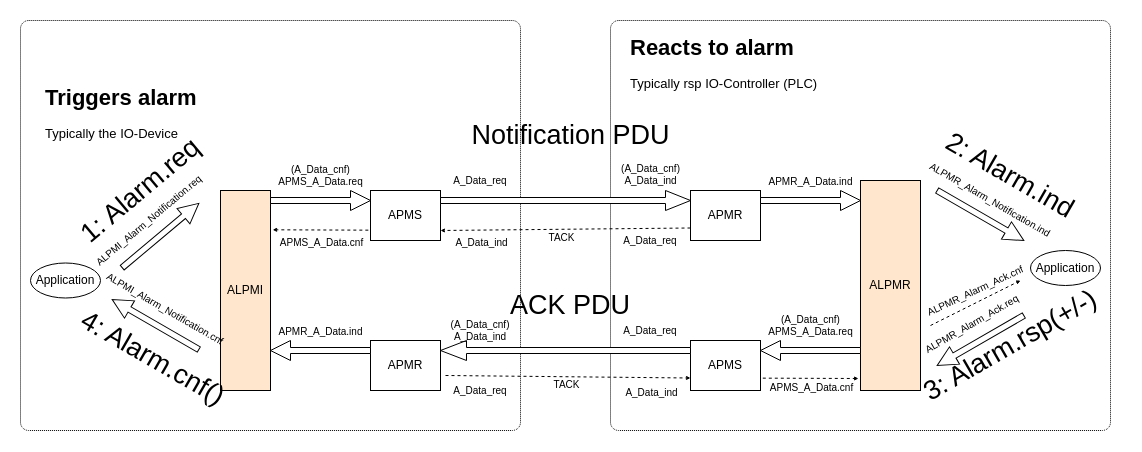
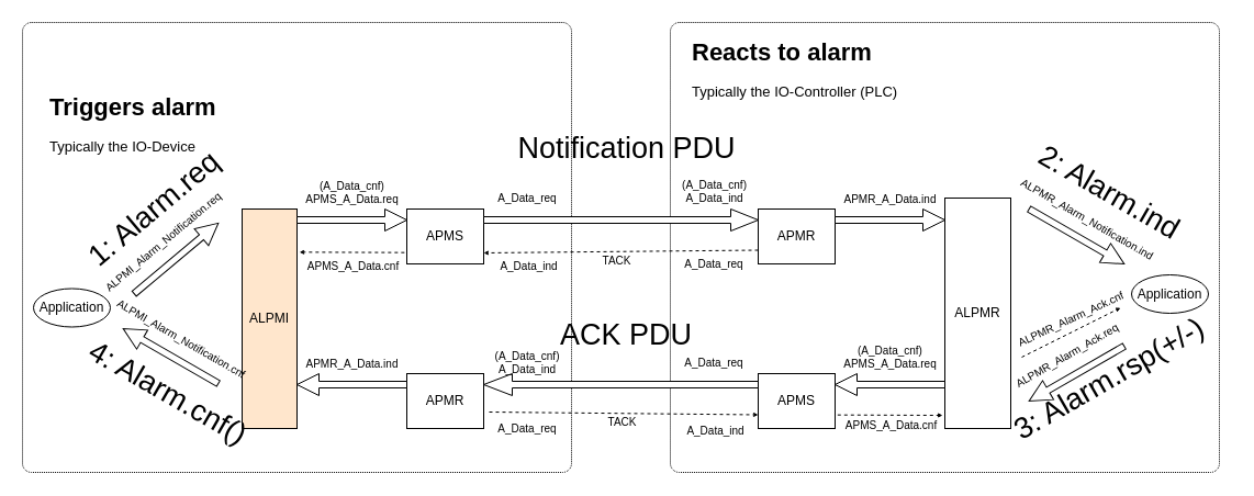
- <mxCell id="46" value="&lt;h1 style=&quot;font-size: 22px&quot;&gt;Reacts to alarm&lt;br&gt;&lt;/h1&gt;&lt;p style=&quot;font-size: 13px&quot;&gt;Typically rsp IO-Controller (PLC)&lt;br&gt;&lt;/p&gt;" style="text;html=1;strokeColor=none;fillColor=none;spacing=5;spacingTop=-20;whiteSpace=wrap;overflow=hidden;rounded=0;dashed=1;dashPattern=1 1;fontSize=10;" parent="1" vertex="1"><mxGeometry x="625" y="30" width="205" height="80" as="geometry" /></mxCell>
+ <mxCell id="46" value="&lt;h1 style=&quot;font-size: 22px&quot;&gt;Reacts to alarm&lt;br&gt;&lt;/h1&gt;&lt;p style=&quot;font-size: 13px&quot;&gt;Typically the IO-Controller (PLC)&lt;br&gt;&lt;/p&gt;" style="text;html=1;strokeColor=none;fillColor=none;spacing=5;spacingTop=-20;whiteSpace=wrap;overflow=hidden;rounded=0;dashed=1;dashPattern=1 1;fontSize=10;" parent="1" vertex="1"><mxGeometry x="625" y="30" width="205" height="80" as="geometry" /></mxCell>
- <mxCell id="6" value="ALPMR" style="rounded=0;whiteSpace=wrap;html=1;fillColor=#ffe6cc;" parent="1" vertex="1"><mxGeometry x="860" y="180" width="60" height="210" as="geometry" /></mxCell>
+ <mxCell id="6" value="ALPMR" style="rounded=0;whiteSpace=wrap;html=1;" parent="1" vertex="1"><mxGeometry x="860" y="180" width="60" height="210" as="geometry" /></mxCell>
